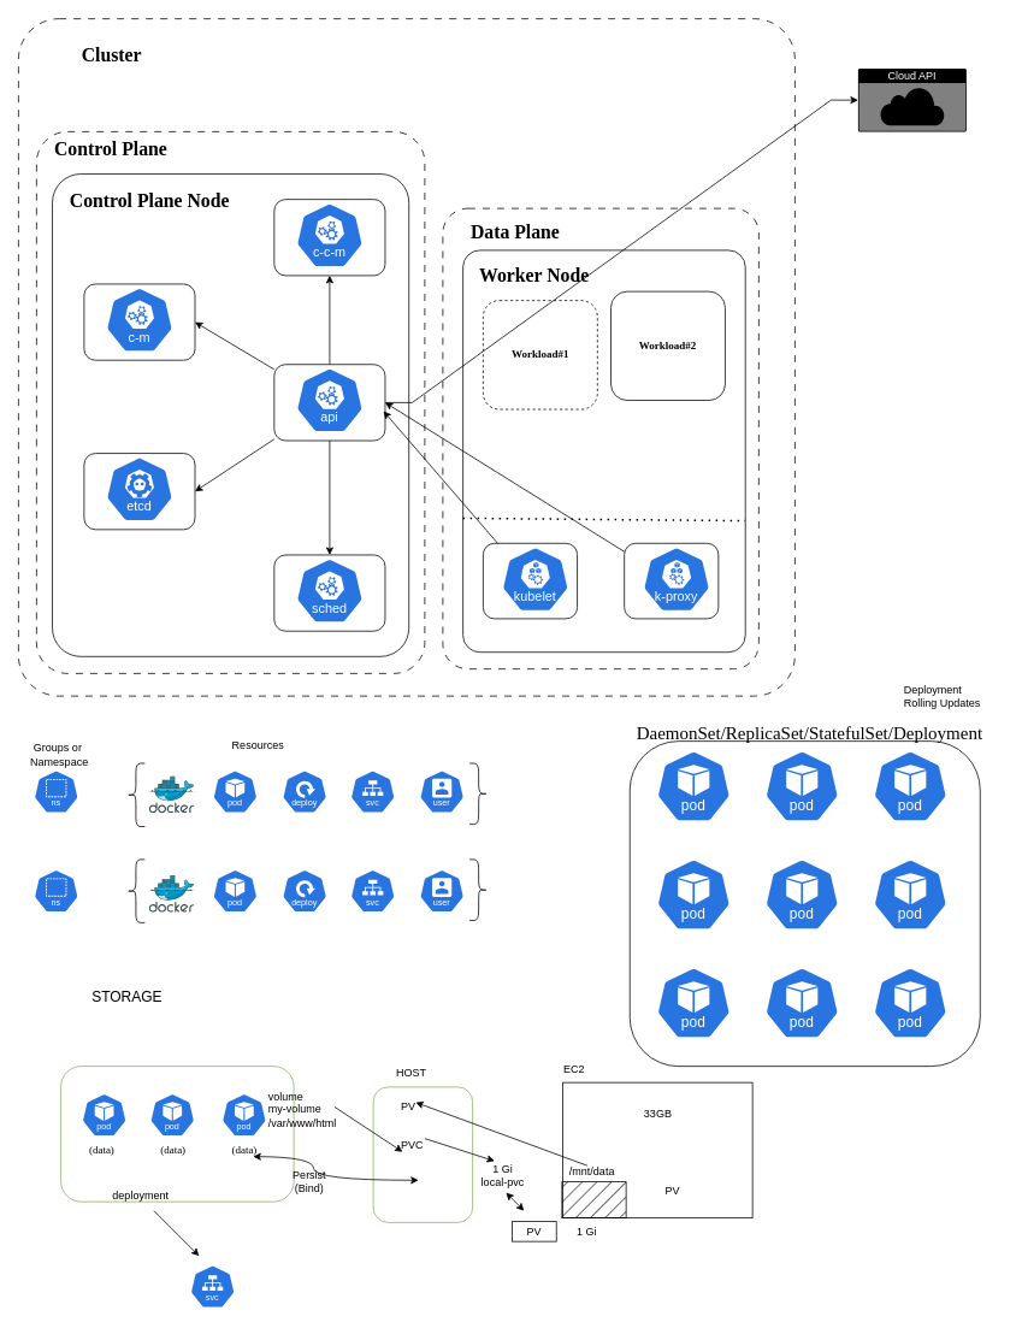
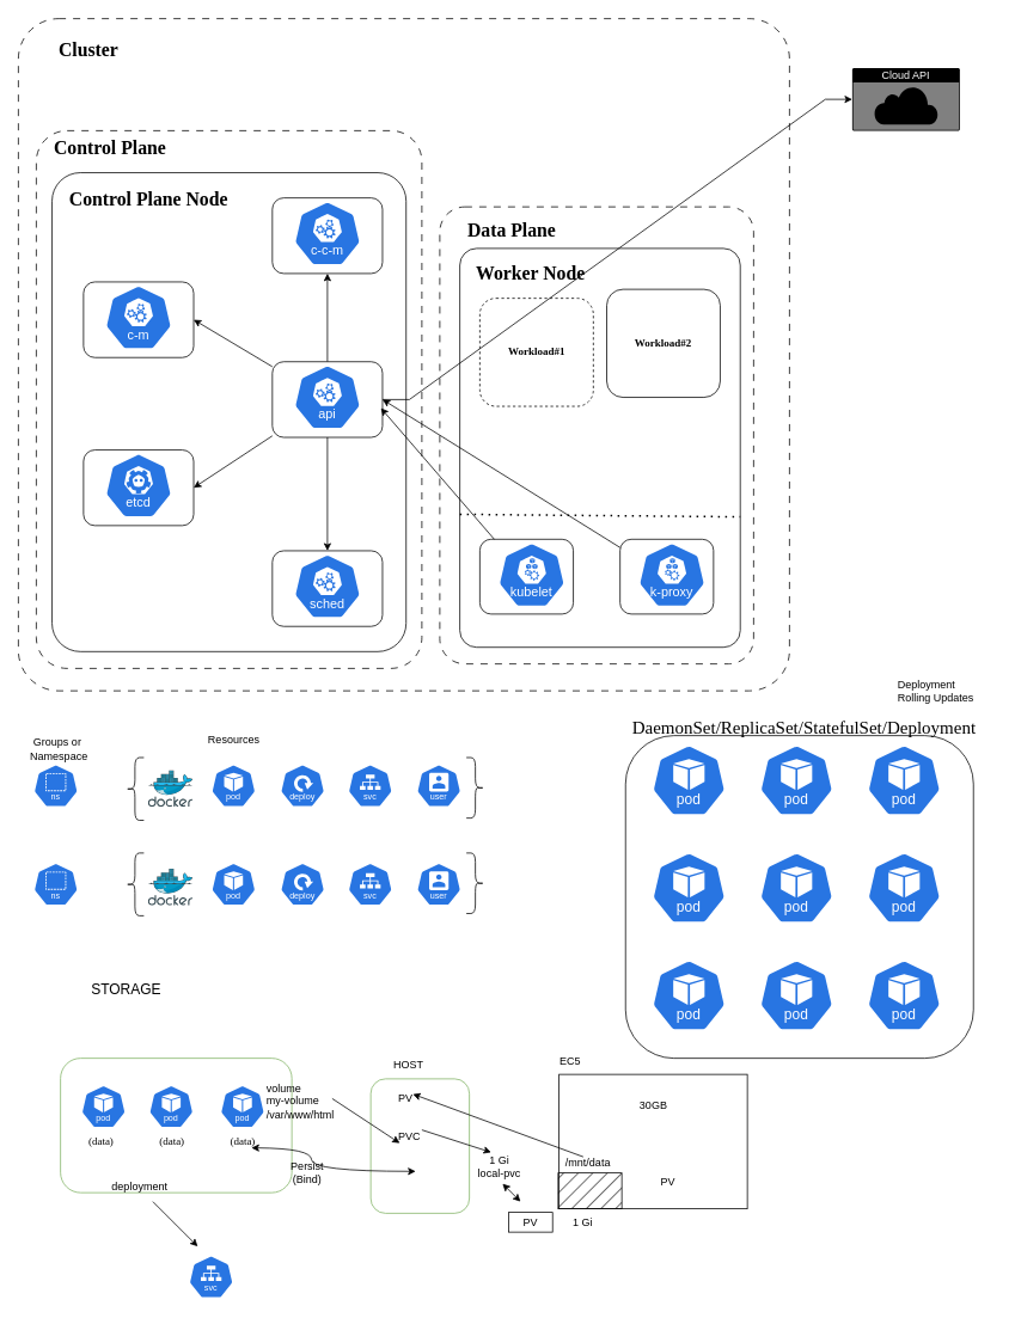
- <mxCell id="32" value="&lt;font face=&quot;Indie Flower&quot; style=&quot;font-size: 21px;&quot;&gt;&lt;b&gt;Cluster&lt;/b&gt;&lt;/font&gt;" style="text;html=1;align=center;verticalAlign=middle;resizable=0;points=[];autosize=1;strokeColor=none;fillColor=none;sketch=1;curveFitting=1;jiggle=2;" parent="1" vertex="1"><mxGeometry x="82.55" y="40" width="80" height="40" as="geometry" /></mxCell>
+ <mxCell id="32" value="&lt;font face=&quot;Indie Flower&quot; style=&quot;font-size: 21px;&quot;&gt;&lt;b&gt;Cluster&lt;/b&gt;&lt;/font&gt;" style="text;html=1;align=center;verticalAlign=middle;resizable=0;points=[];autosize=1;strokeColor=none;fillColor=none;sketch=1;curveFitting=1;jiggle=2;" parent="1" vertex="1"><mxGeometry x="57.55" y="35" width="80" height="40" as="geometry" /></mxCell>
- <mxCell id="67" value="Resources" style="text;html=1;align=center;verticalAlign=middle;resizable=0;points=[];autosize=1;strokeColor=none;fillColor=none;" vertex="1" parent="1"><mxGeometry x="245" y="810" width="80" height="30" as="geometry" /></mxCell>
+ <mxCell id="67" value="Resources" style="text;html=1;align=center;verticalAlign=middle;resizable=0;points=[];autosize=1;strokeColor=none;fillColor=none;" vertex="1" parent="1"><mxGeometry x="220" y="810" width="80" height="30" as="geometry" /></mxCell>
- <mxCell id="82" value="&lt;font style=&quot;color: rgb(0, 0, 0);&quot;&gt;EC2&lt;/font&gt;" style="text;html=1;align=left;verticalAlign=middle;resizable=0;points=[];autosize=1;strokeColor=none;fillColor=none;" vertex="1" parent="1"><mxGeometry x="622" y="1168" width="50" height="30" as="geometry" /></mxCell>
+ <mxCell id="82" value="&lt;font style=&quot;color: rgb(0, 0, 0);&quot;&gt;EC5&lt;/font&gt;" style="text;html=1;align=left;verticalAlign=middle;resizable=0;points=[];autosize=1;strokeColor=none;fillColor=none;" vertex="1" parent="1"><mxGeometry x="622" y="1168" width="50" height="30" as="geometry" /></mxCell>
- <mxCell id="83" value="33GB" style="text;html=1;align=center;verticalAlign=middle;resizable=0;points=[];autosize=1;strokeColor=none;fillColor=none;" vertex="1" parent="1"><mxGeometry x="703" y="1218" width="50" height="30" as="geometry" /></mxCell>
+ <mxCell id="83" value="30GB" style="text;html=1;align=center;verticalAlign=middle;resizable=0;points=[];autosize=1;strokeColor=none;fillColor=none;" vertex="1" parent="1"><mxGeometry x="703" y="1218" width="50" height="30" as="geometry" /></mxCell>
